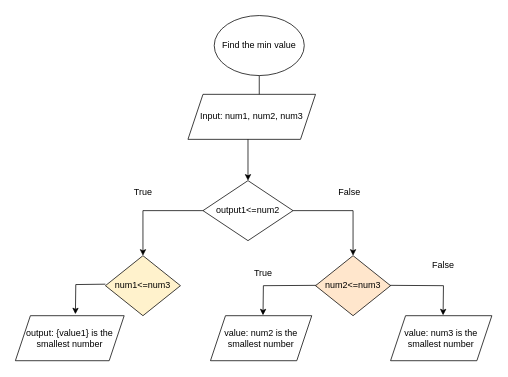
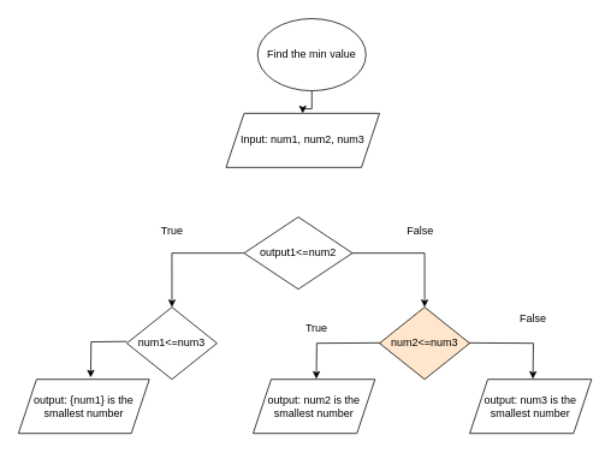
- <mxCell id="4" style="edgeStyle=orthogonalEdgeStyle;rounded=0;orthogonalLoop=1;jettySize=auto;html=1;entryX=0.5;entryY=0;entryDx=0;entryDy=0;" edge="1" parent="1" source="5" target="15"><mxGeometry relative="1" as="geometry"><mxPoint x="330" y="260" as="targetPoint" /></mxGeometry></mxCell>
+ <mxCell id="4" style="edgeStyle=orthogonalEdgeStyle;rounded=0;orthogonalLoop=1;jettySize=auto;html=1;" edge="1" parent="1" source="5" target="14"><mxGeometry relative="1" as="geometry"><mxPoint x="330" y="260" as="targetPoint" /></mxGeometry></mxCell>
- <mxCell id="17" value="num1&amp;lt;=num3" style="rhombus;whiteSpace=wrap;html=1;fillColor=#fff2cc;" vertex="1" parent="1"><mxGeometry x="140" y="340" width="100" height="80" as="geometry" /></mxCell>
+ <mxCell id="17" value="num1&amp;lt;=num3" style="rhombus;whiteSpace=wrap;html=1;" vertex="1" parent="1"><mxGeometry x="140" y="340" width="100" height="80" as="geometry" /></mxCell>
- <mxCell id="19" value="output: {value1} is the smallest number" style="shape=parallelogram;perimeter=parallelogramPerimeter;whiteSpace=wrap;html=1;fixedSize=1;" vertex="1" parent="1"><mxGeometry x="20" y="420" width="145" height="60" as="geometry" /></mxCell>
+ <mxCell id="19" value="output: {num1} is the smallest number" style="shape=parallelogram;perimeter=parallelogramPerimeter;whiteSpace=wrap;html=1;fixedSize=1;" vertex="1" parent="1"><mxGeometry x="20" y="420" width="145" height="60" as="geometry" /></mxCell>
- <mxCell id="10" value="value: num2 is the smallest number" style="shape=parallelogram;perimeter=parallelogramPerimeter;whiteSpace=wrap;html=1;fixedSize=1;" vertex="1" parent="1"><mxGeometry x="280" y="420" width="135" height="60" as="geometry" /></mxCell>
+ <mxCell id="10" value="output: num2 is the smallest number" style="shape=parallelogram;perimeter=parallelogramPerimeter;whiteSpace=wrap;html=1;fixedSize=1;" vertex="1" parent="1"><mxGeometry x="280" y="420" width="135" height="60" as="geometry" /></mxCell>
- <mxCell id="11" value="value: num3 is the smallest number" style="shape=parallelogram;perimeter=parallelogramPerimeter;whiteSpace=wrap;html=1;fixedSize=1;" vertex="1" parent="1"><mxGeometry x="520" y="420" width="135" height="60" as="geometry" /></mxCell>
+ <mxCell id="11" value="output: num3 is the smallest number" style="shape=parallelogram;perimeter=parallelogramPerimeter;whiteSpace=wrap;html=1;fixedSize=1;" vertex="1" parent="1"><mxGeometry x="520" y="420" width="135" height="60" as="geometry" /></mxCell>
